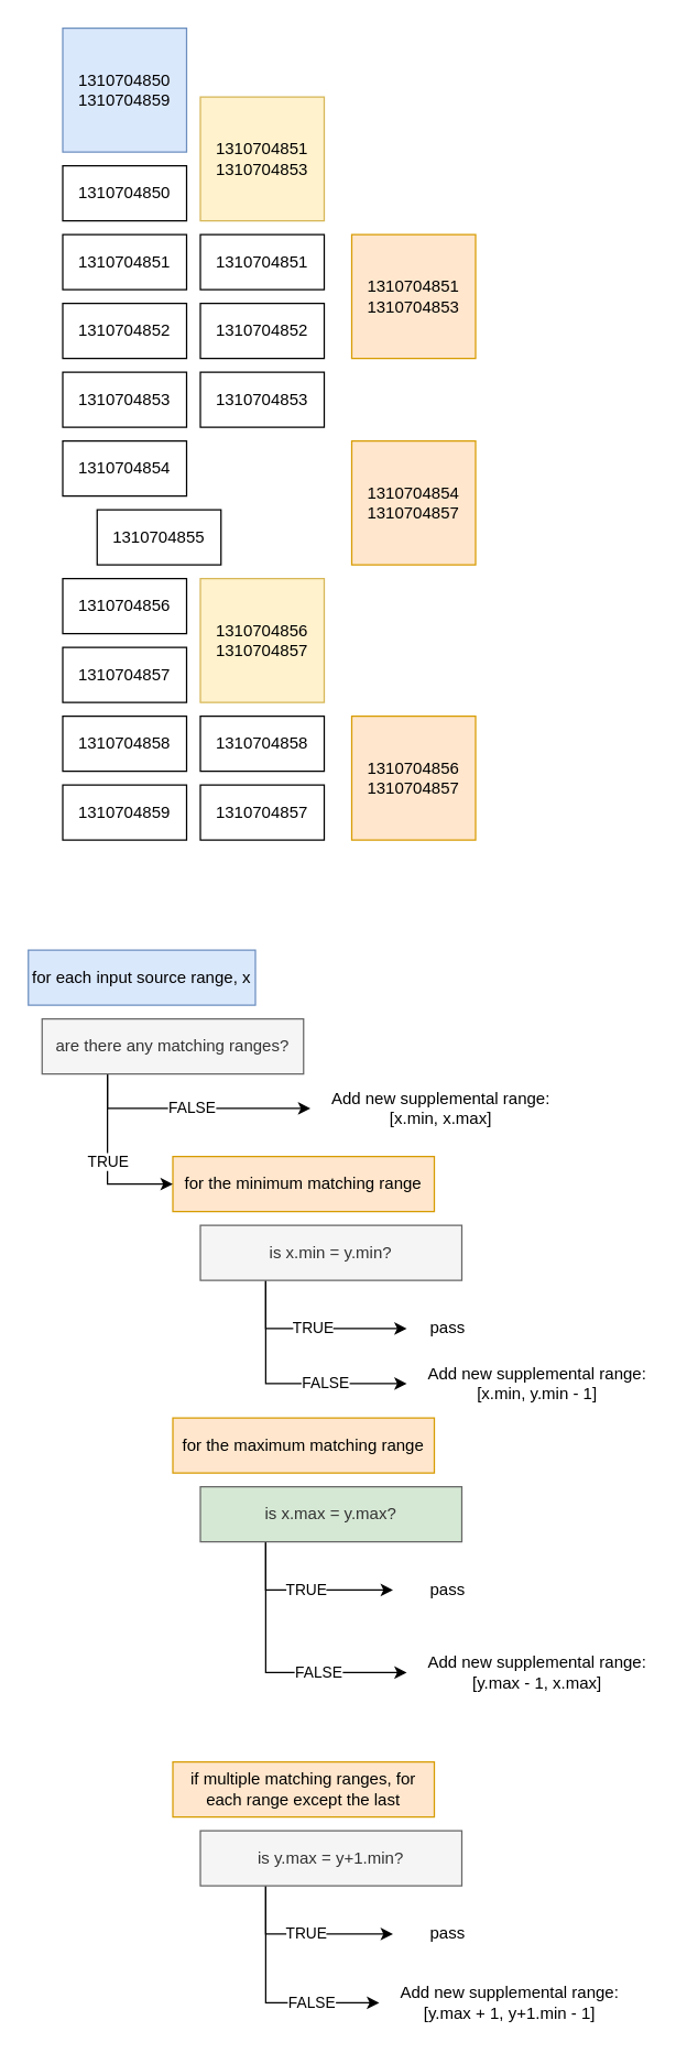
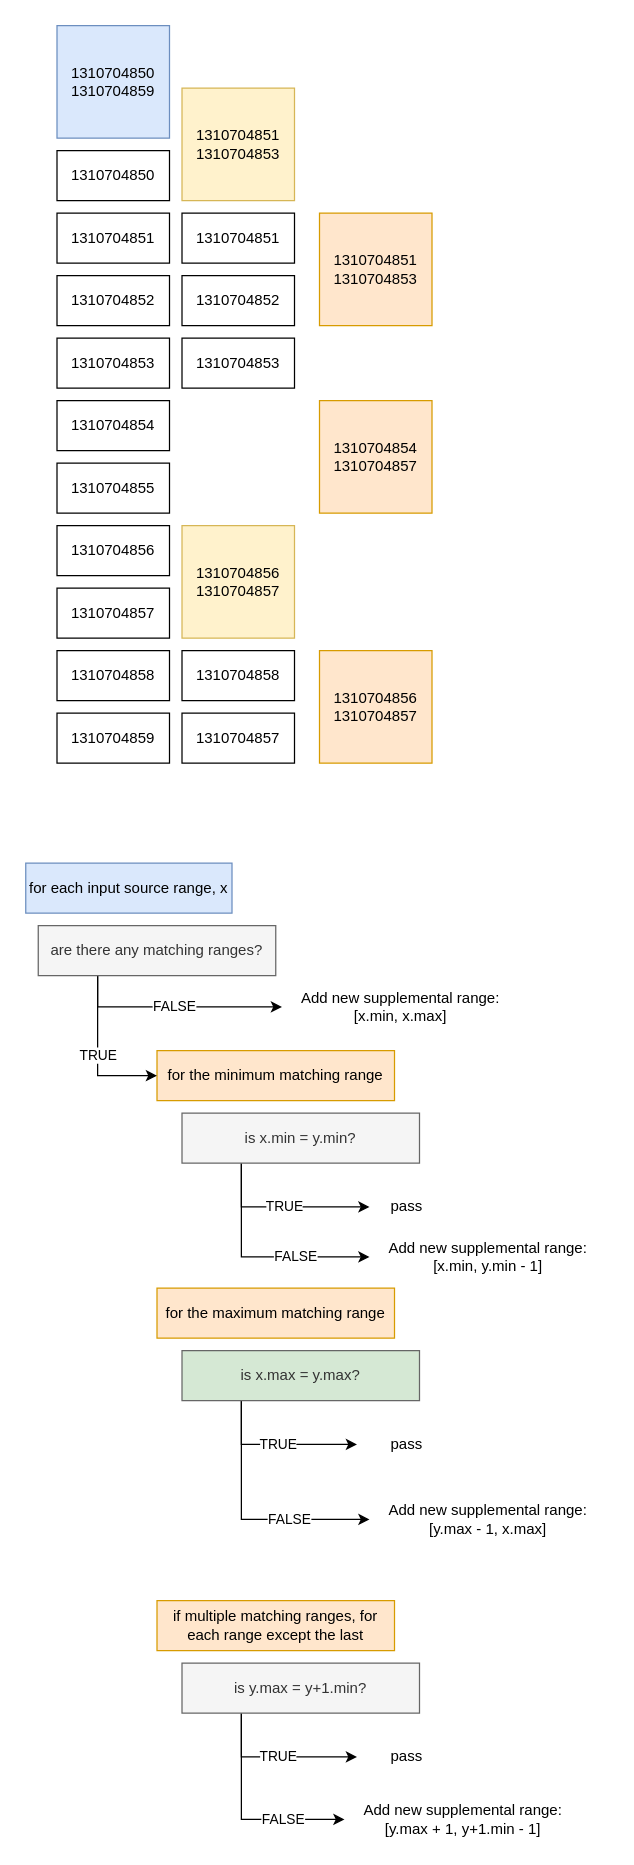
- <mxCell id="7" value="1310704855" style="rounded=0;whiteSpace=wrap;html=1;" parent="1" vertex="1"><mxGeometry x="70" y="370" width="90" height="40" as="geometry" /></mxCell>
+ <mxCell id="7" value="1310704855" style="rounded=0;whiteSpace=wrap;html=1;" parent="1" vertex="1"><mxGeometry x="45" y="370" width="90" height="40" as="geometry" /></mxCell>
